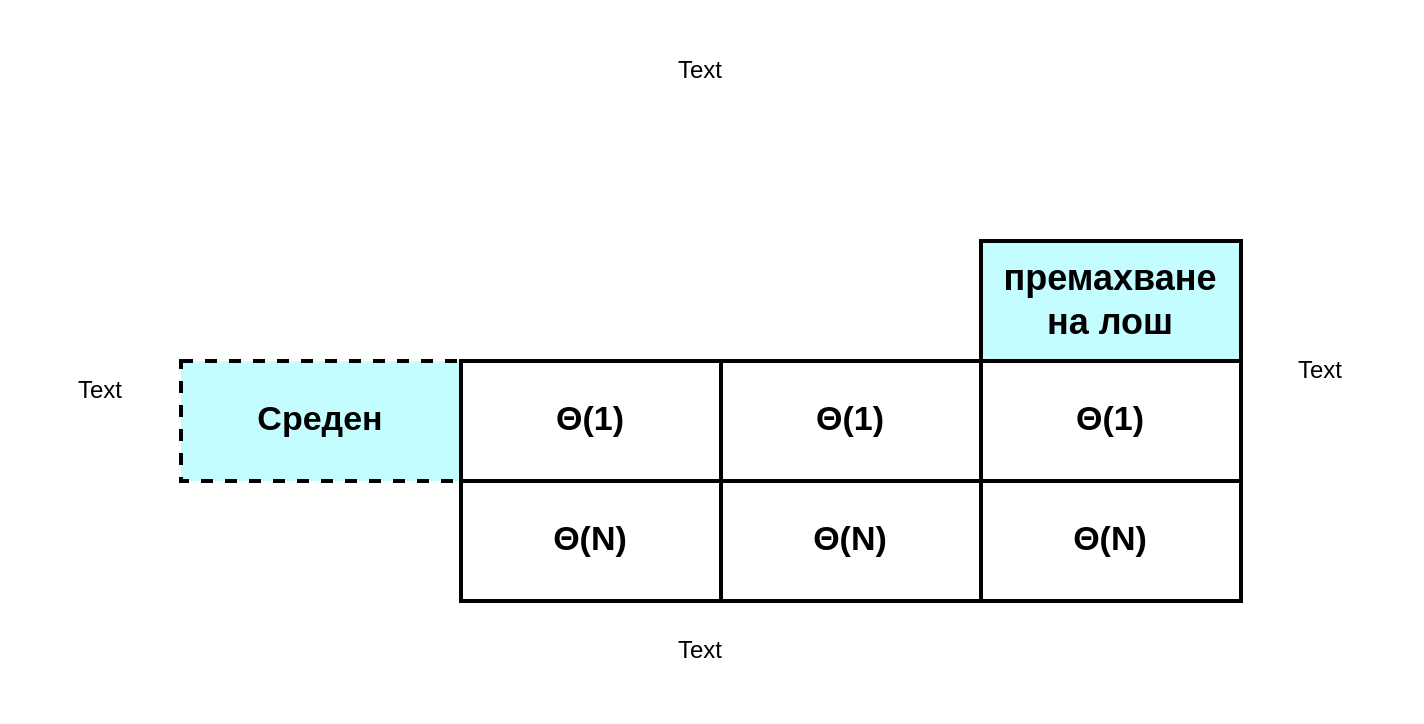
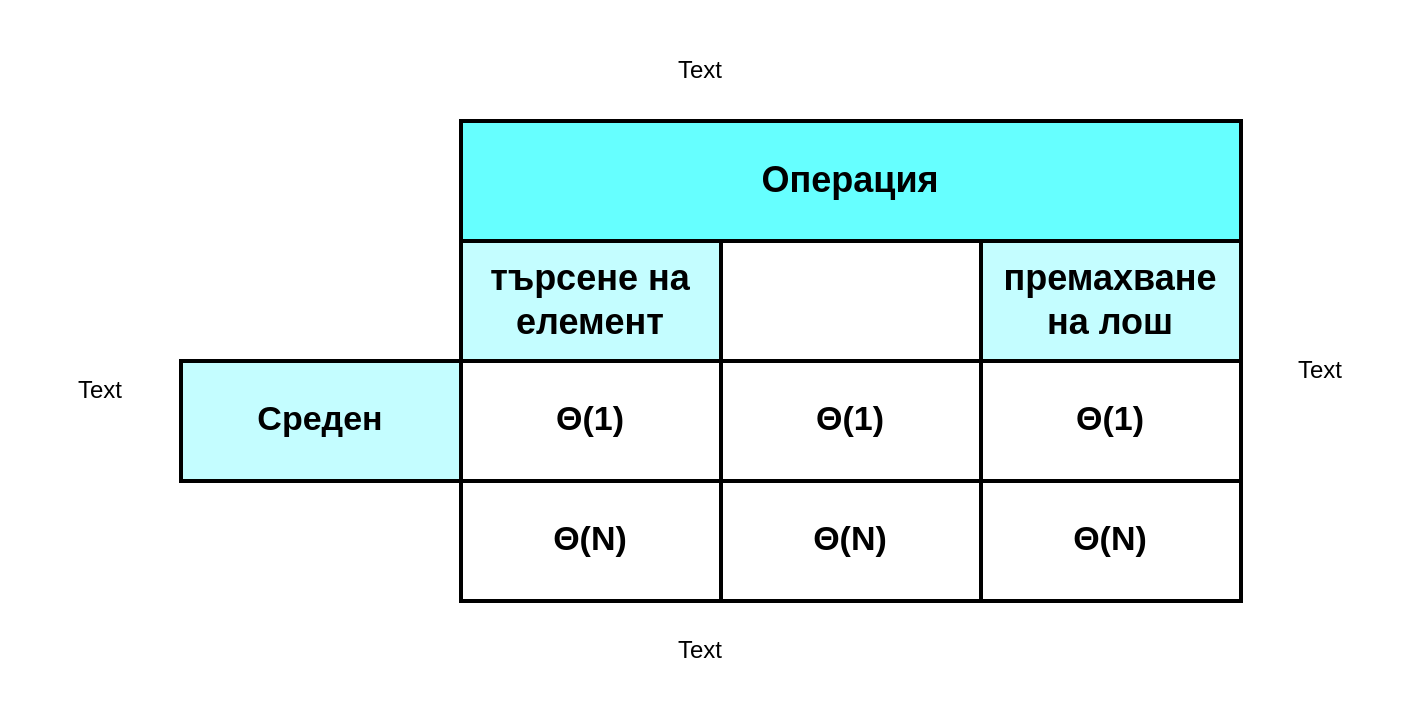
+ <mxCell id="2" value="Операция" style="rounded=0;whiteSpace=wrap;html=1;fillColor=#66FFFF;strokeColor=#000000;strokeWidth=2;fontSize=18;fontStyle=1;fontColor=#000000;" parent="1" vertex="1"><mxGeometry x="230" y="60" width="390" height="60" as="geometry" /></mxCell>
+ <mxCell id="3" value="търсене на елемент" style="rounded=0;whiteSpace=wrap;html=1;fillColor=#C4FDFF;strokeColor=#000000;strokeWidth=2;fontSize=18;fontStyle=1;fontColor=#000000;" parent="1" vertex="1"><mxGeometry x="230" y="120" width="130" height="60" as="geometry" /></mxCell>
- <mxCell id="5" value="&lt;span style=&quot;font-size: 17px;&quot;&gt;Среден&lt;/span&gt;" style="rounded=0;whiteSpace=wrap;html=1;fillColor=#C4FDFF;strokeColor=#000000;strokeWidth=2;fontSize=17;fontStyle=1;fontColor=#000000;dashed=1;" parent="1" vertex="1"><mxGeometry x="90" y="180" width="140" height="60" as="geometry" /></mxCell>
+ <mxCell id="5" value="&lt;span style=&quot;font-size: 17px;&quot;&gt;Среден&lt;/span&gt;" style="rounded=0;whiteSpace=wrap;html=1;fillColor=#C4FDFF;strokeColor=#000000;strokeWidth=2;fontSize=17;fontStyle=1;fontColor=#000000;" parent="1" vertex="1"><mxGeometry x="90" y="180" width="140" height="60" as="geometry" /></mxCell>
